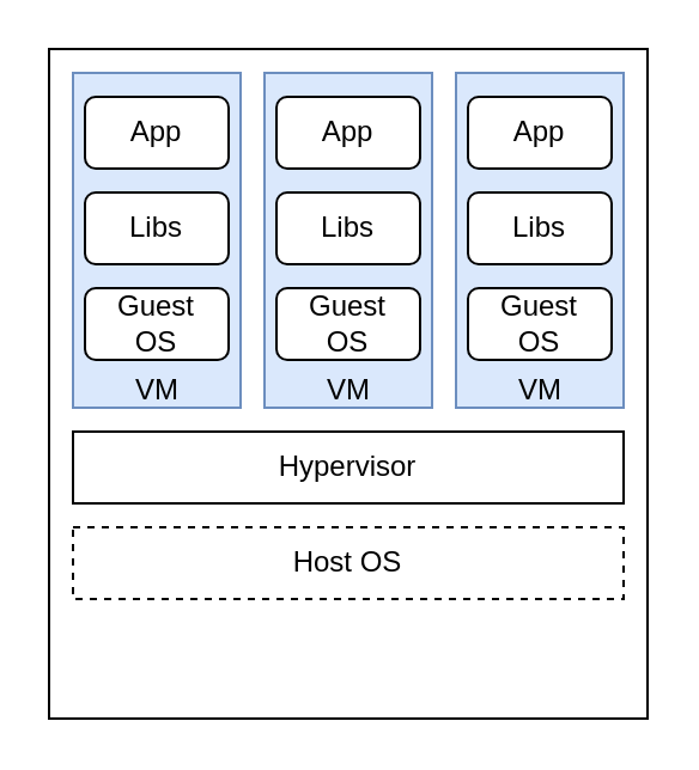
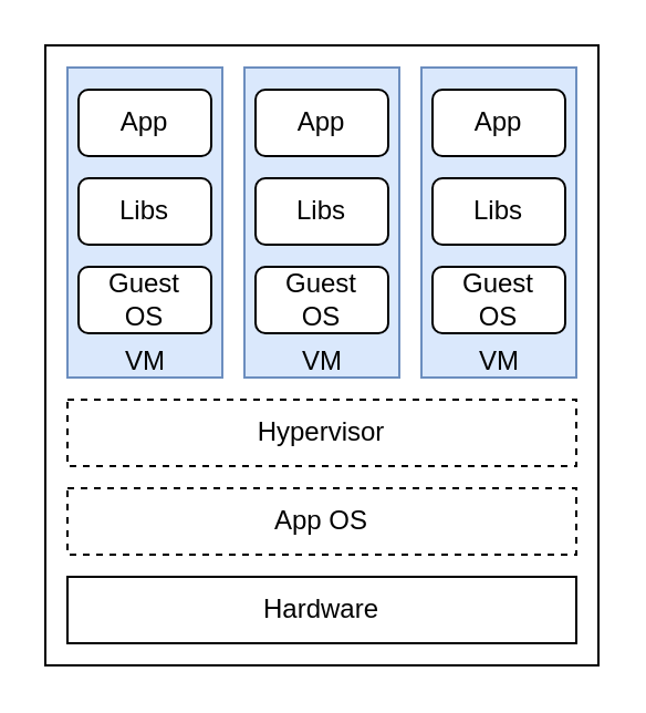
- <mxCell id="3" value="Hypervisor" style="rounded=0;whiteSpace=wrap;html=1;" parent="1" vertex="1"><mxGeometry x="30" y="180" width="230" height="30" as="geometry" /></mxCell>
+ <mxCell id="3" value="Hypervisor" style="rounded=0;whiteSpace=wrap;html=1;dashed=1;" parent="1" vertex="1"><mxGeometry x="30" y="180" width="230" height="30" as="geometry" /></mxCell>
- <mxCell id="9" value="Host OS" style="rounded=0;whiteSpace=wrap;html=1;dashed=1;" parent="1" vertex="1"><mxGeometry x="30" y="220" width="230" height="30" as="geometry" /></mxCell>
+ <mxCell id="9" value="App OS" style="rounded=0;whiteSpace=wrap;html=1;dashed=1;" parent="1" vertex="1"><mxGeometry x="30" y="220" width="230" height="30" as="geometry" /></mxCell>
+ <mxCell id="4" value="&lt;div&gt;Hardware&lt;/div&gt;" style="rounded=0;whiteSpace=wrap;html=1;" parent="1" vertex="1"><mxGeometry x="30" y="260" width="230" height="30" as="geometry" /></mxCell>
